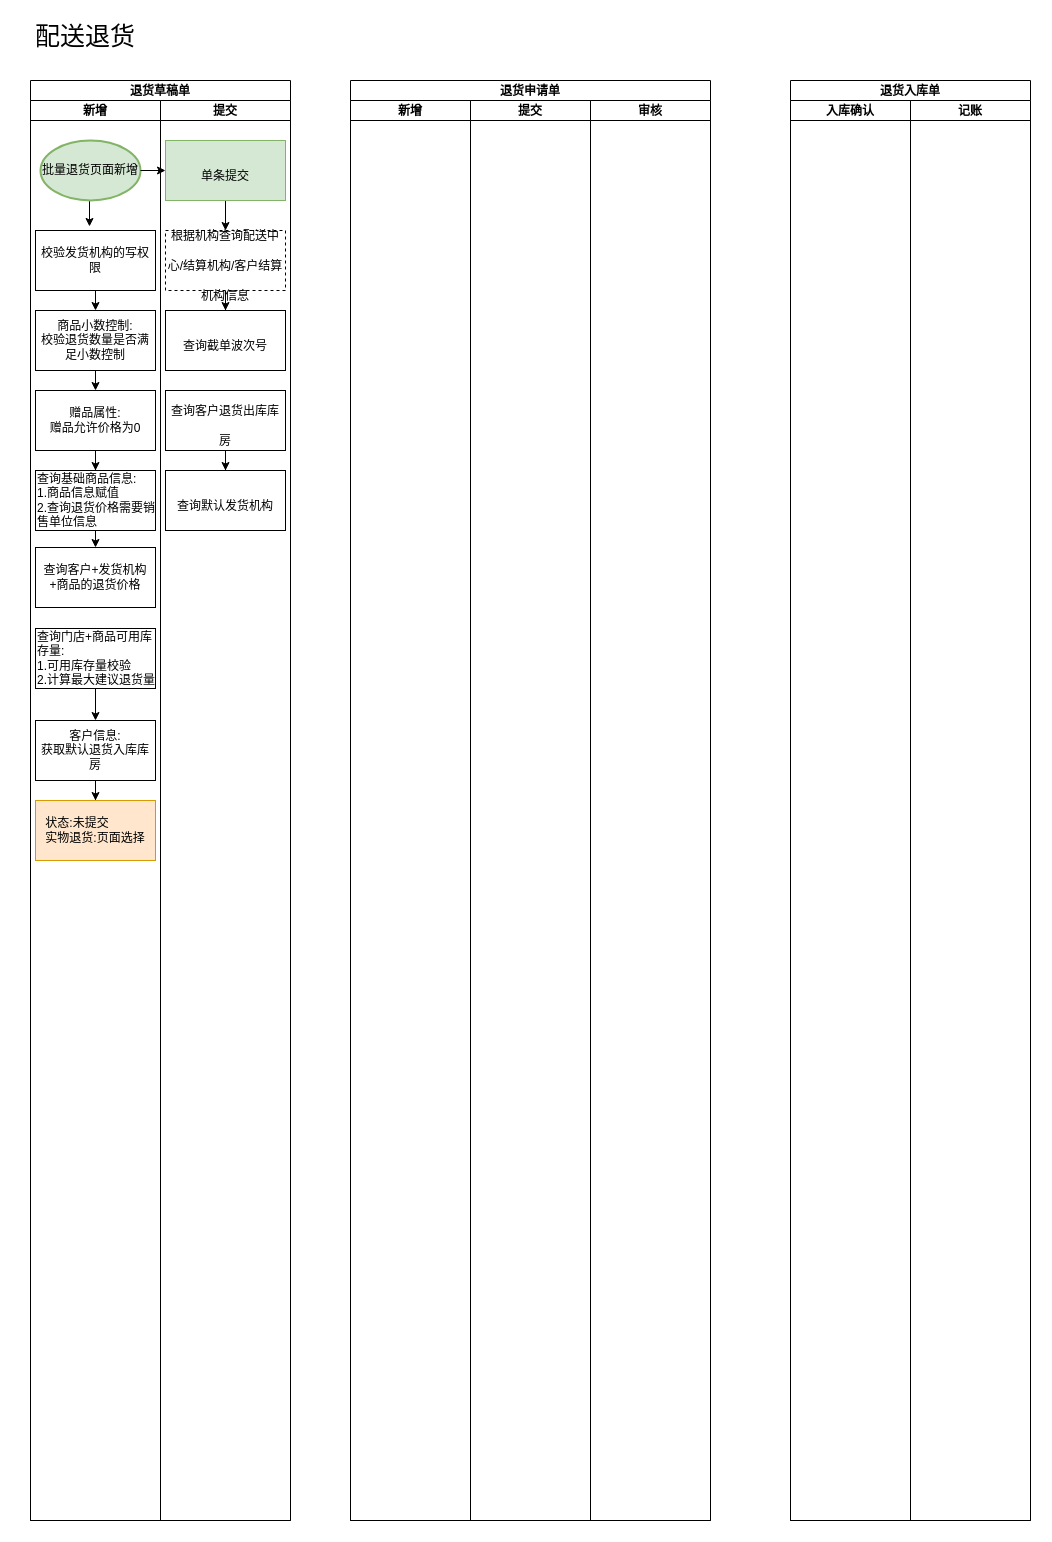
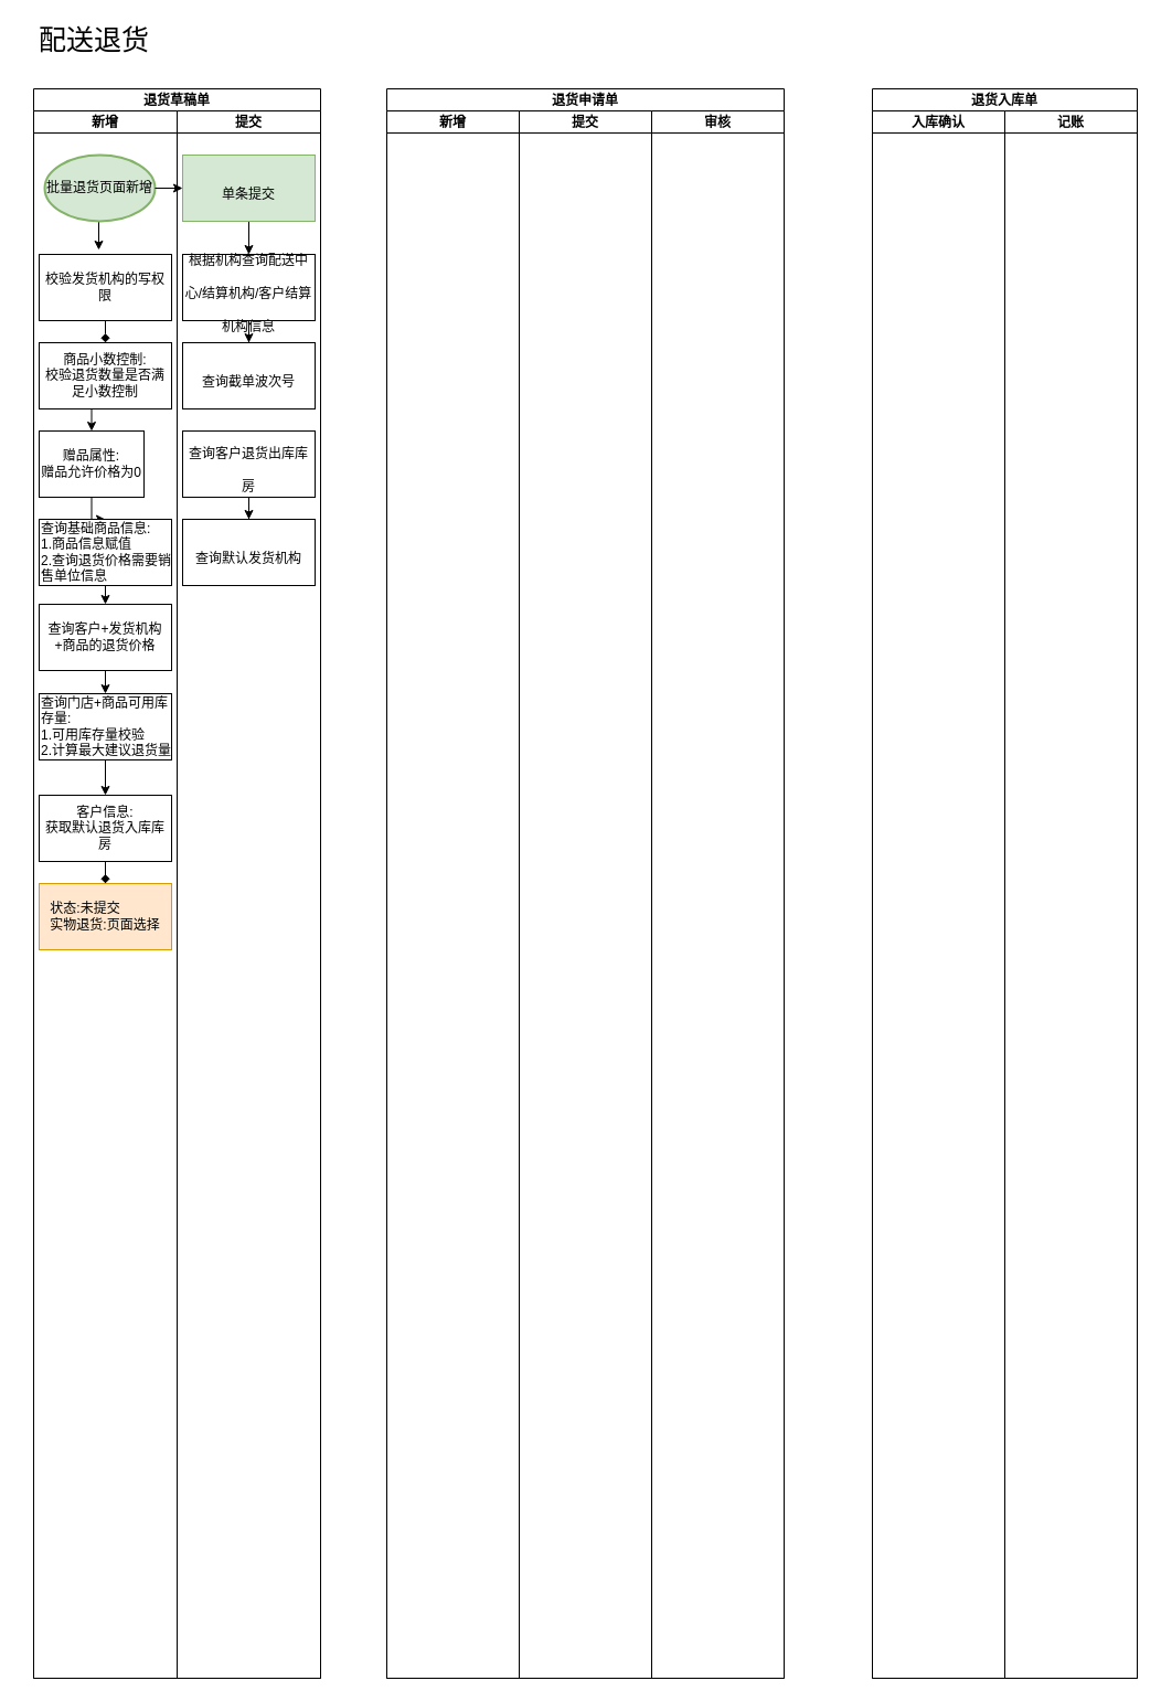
- <mxCell id="32" value="&lt;font style=&quot;font-size: 12px; line-height: 1.2;&quot;&gt;根据机构查询配送中心/结算机构/客户结算机构信息&lt;/font&gt;" style="whiteSpace=wrap;html=1;fontSize=25;rounded=0;dashed=1;" vertex="1" parent="28"><mxGeometry x="5" y="130" width="120" height="60" as="geometry" /></mxCell>
+ <mxCell id="32" value="&lt;font style=&quot;font-size: 12px; line-height: 1.2;&quot;&gt;根据机构查询配送中心/结算机构/客户结算机构信息&lt;/font&gt;" style="whiteSpace=wrap;html=1;fontSize=25;rounded=0;" vertex="1" parent="28"><mxGeometry x="5" y="130" width="120" height="60" as="geometry" /></mxCell>
- <mxCell id="13" style="edgeStyle=orthogonalEdgeStyle;rounded=0;orthogonalLoop=1;jettySize=auto;html=1;exitX=0.5;exitY=1;exitDx=0;exitDy=0;entryX=0.5;entryY=0;entryDx=0;entryDy=0;fontSize=12;" edge="1" parent="10" source="14" target="16"><mxGeometry relative="1" as="geometry" /></mxCell>
+ <mxCell id="13" style="edgeStyle=orthogonalEdgeStyle;rounded=0;orthogonalLoop=1;jettySize=auto;html=1;exitX=0.5;exitY=1;exitDx=0;exitDy=0;entryX=0.5;entryY=0;entryDx=0;entryDy=0;fontSize=12;endArrow=diamond;" edge="1" parent="10" source="14" target="16"><mxGeometry relative="1" as="geometry" /></mxCell>
- <mxCell id="18" value="赠品属性:&lt;br&gt;赠品允许价格为0" style="rounded=0;whiteSpace=wrap;html=1;fontSize=12;align=center;" vertex="1" parent="10"><mxGeometry x="5" y="290" width="120" height="60" as="geometry" /></mxCell>
+ <mxCell id="18" value="赠品属性:&lt;br&gt;赠品允许价格为0" style="rounded=0;whiteSpace=wrap;html=1;fontSize=12;align=center;" vertex="1" parent="10"><mxGeometry x="5" y="290" width="95" height="60" as="geometry" /></mxCell>
+ <mxCell id="21" style="edgeStyle=orthogonalEdgeStyle;rounded=0;orthogonalLoop=1;jettySize=auto;html=1;exitX=0.5;exitY=1;exitDx=0;exitDy=0;entryX=0.5;entryY=0;entryDx=0;entryDy=0;fontSize=12;" edge="1" parent="10" source="22" target="24"><mxGeometry relative="1" as="geometry" /></mxCell>
- <mxCell id="25" value="" style="edgeStyle=orthogonalEdgeStyle;rounded=0;orthogonalLoop=1;jettySize=auto;html=1;fontSize=12;" edge="1" parent="10" source="26" target="27"><mxGeometry relative="1" as="geometry" /></mxCell>
+ <mxCell id="25" value="" style="edgeStyle=orthogonalEdgeStyle;rounded=0;orthogonalLoop=1;jettySize=auto;html=1;fontSize=12;endArrow=diamond;" edge="1" parent="10" source="26" target="27"><mxGeometry relative="1" as="geometry" /></mxCell>
